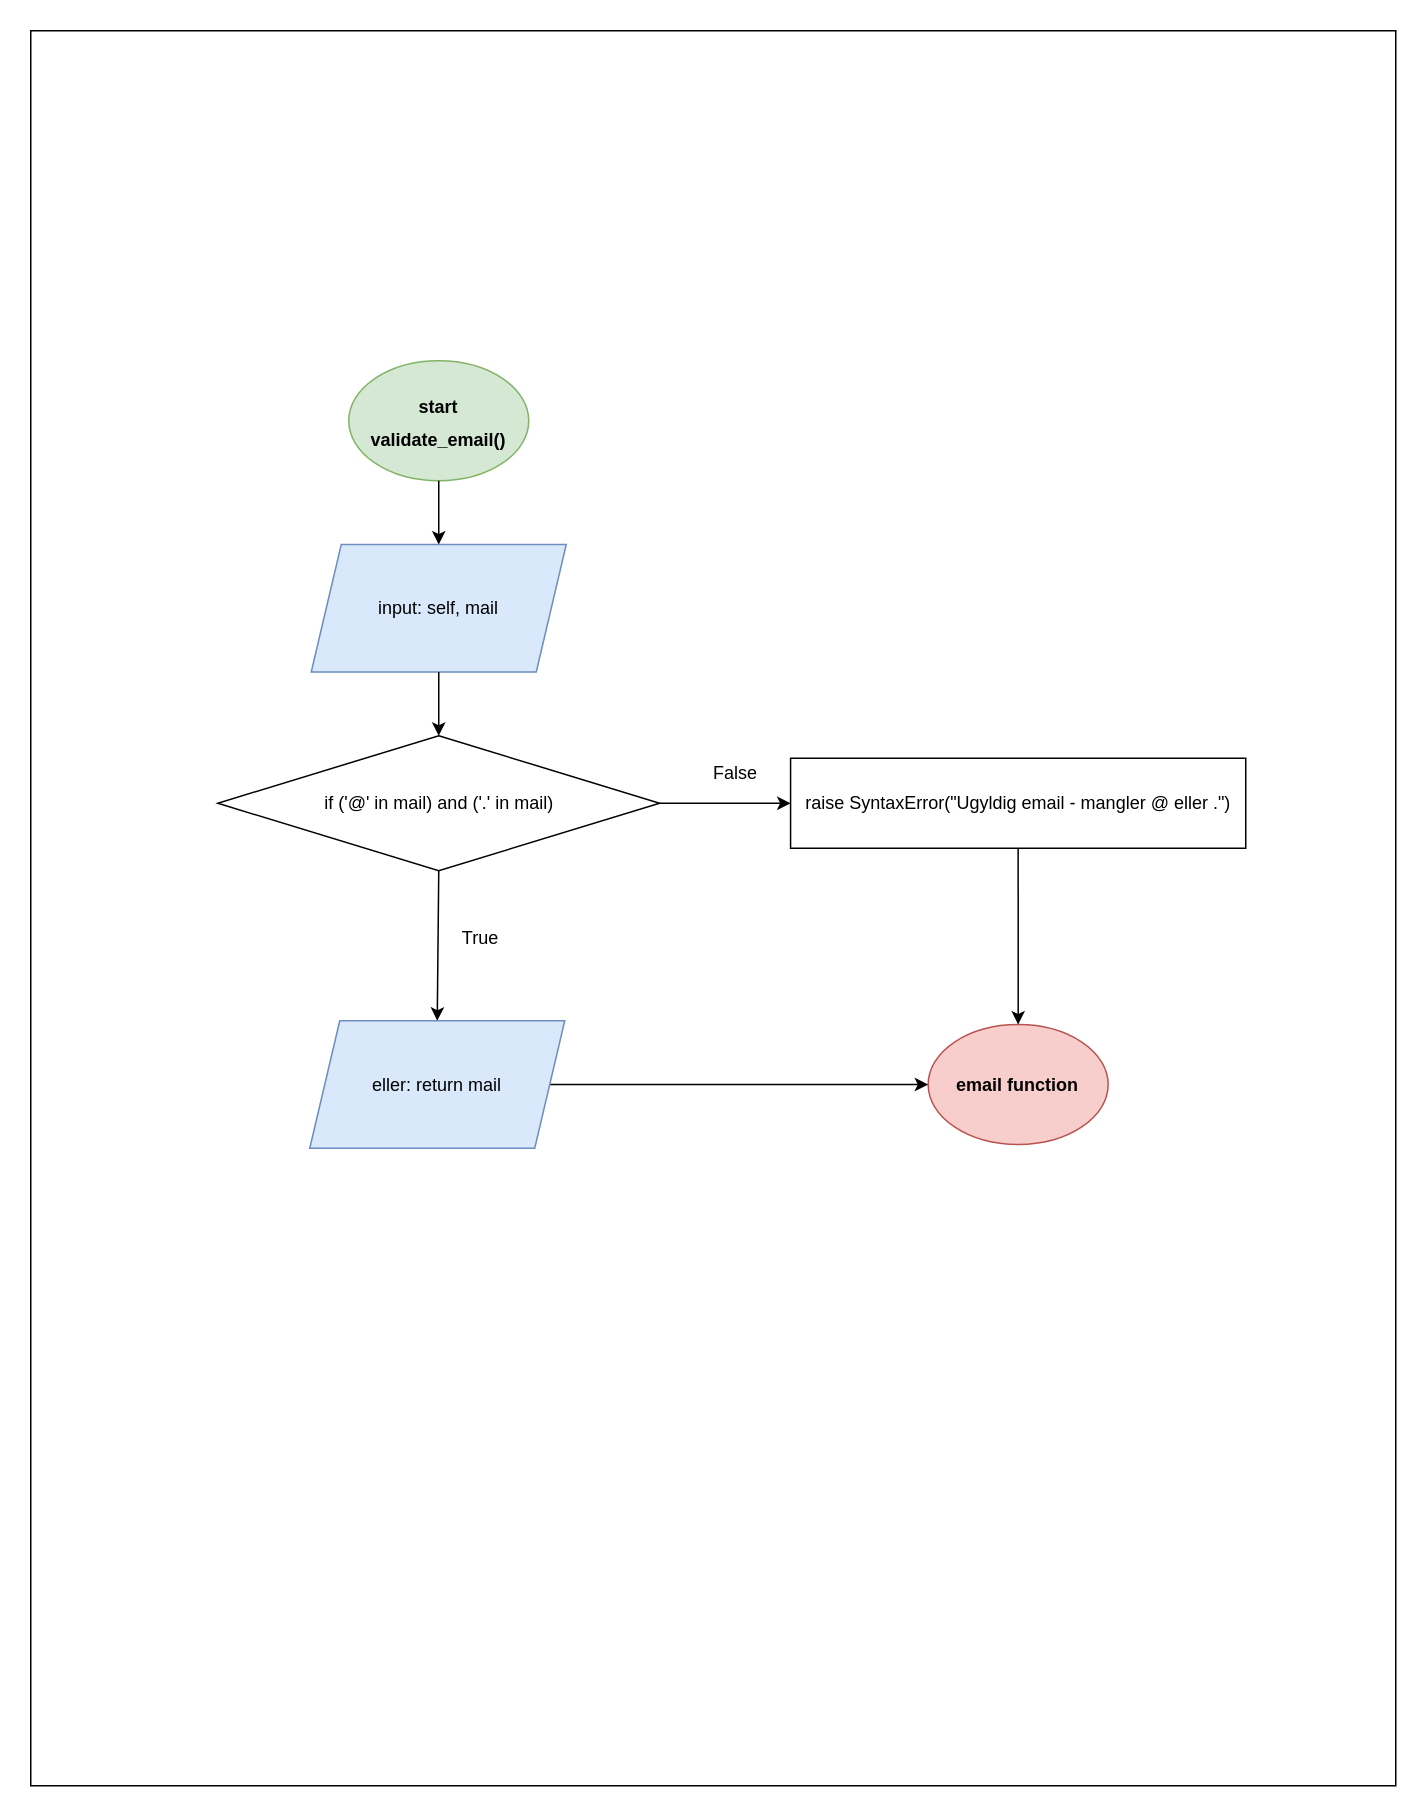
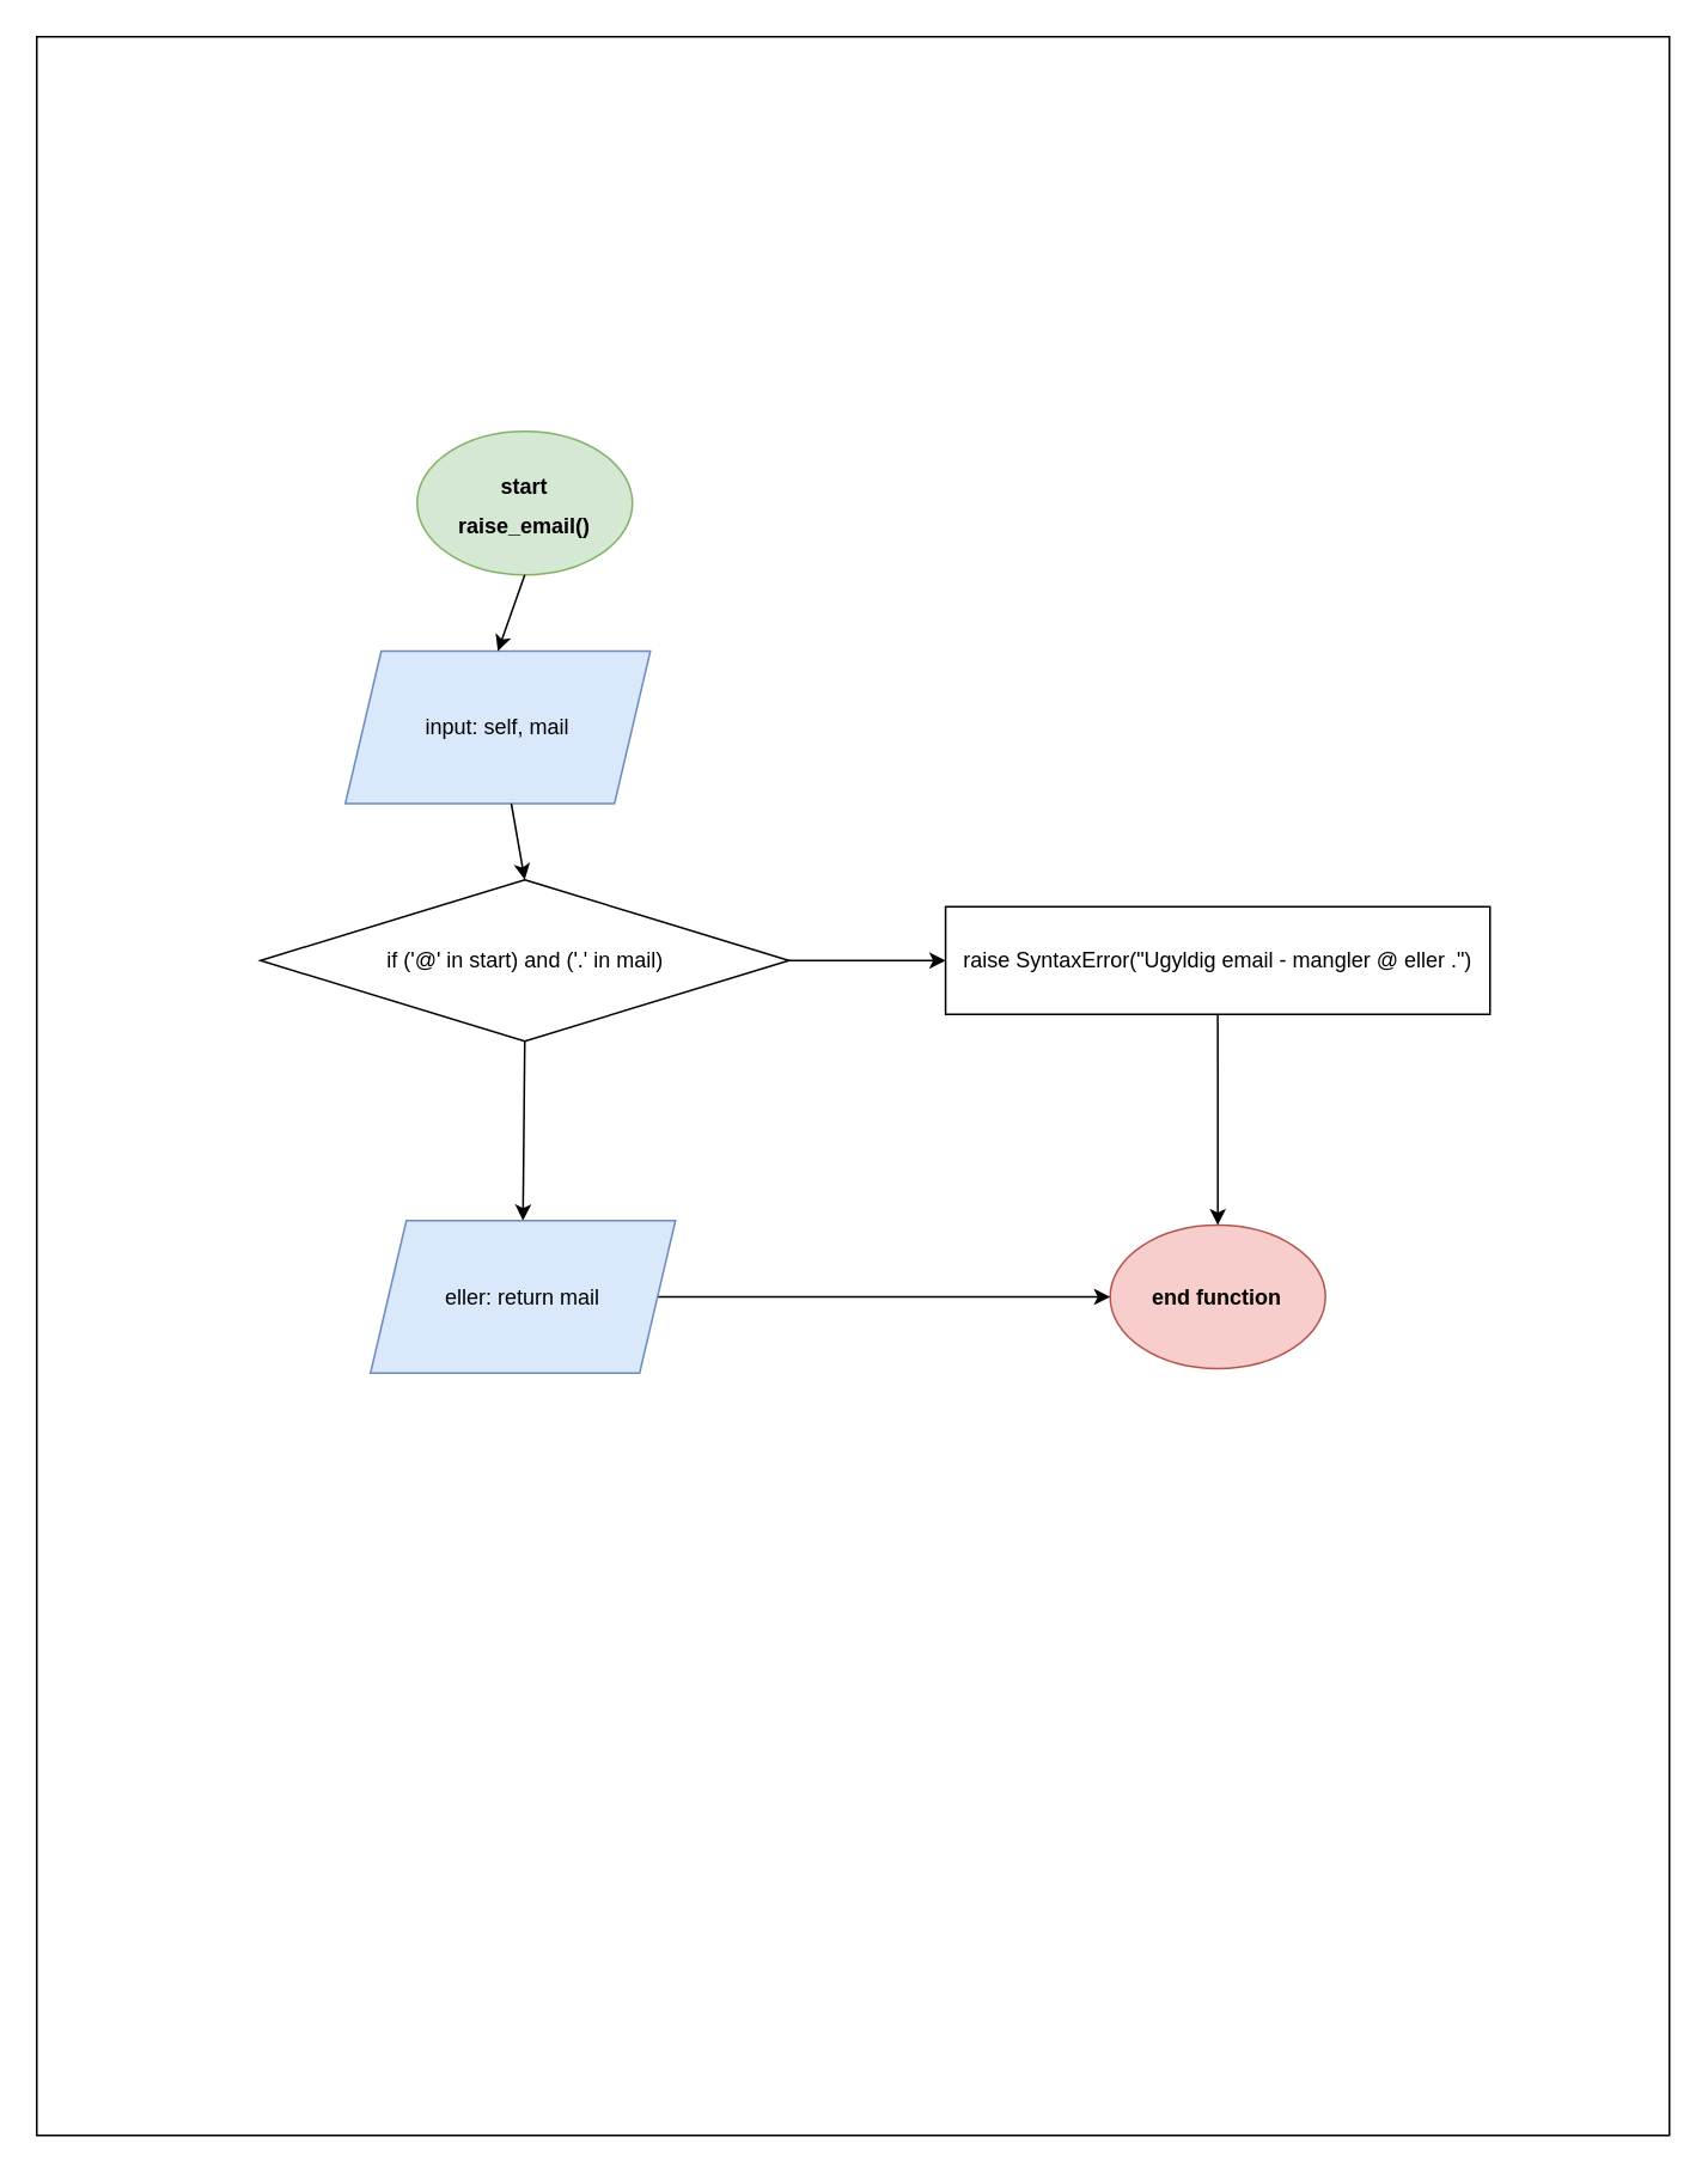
- <mxCell id="3" value="&lt;font style=&quot;font-size: 12px;&quot;&gt;&lt;b&gt;start&lt;br&gt;validate_email()&lt;br&gt;&lt;/b&gt;&lt;/font&gt;" style="ellipse;whiteSpace=wrap;html=1;fontSize=18;fillColor=#d5e8d4;strokeColor=#82b366;" vertex="1" parent="1"><mxGeometry x="232" y="240" width="120" height="80" as="geometry" /></mxCell>
+ <mxCell id="3" value="&lt;font style=&quot;font-size: 12px;&quot;&gt;&lt;b&gt;start&lt;br&gt;raise_email()&lt;br&gt;&lt;/b&gt;&lt;/font&gt;" style="ellipse;whiteSpace=wrap;html=1;fontSize=18;fillColor=#d5e8d4;strokeColor=#82b366;" vertex="1" parent="1"><mxGeometry x="232" y="240" width="120" height="80" as="geometry" /></mxCell>
- <mxCell id="4" value="input: self, mail" style="shape=parallelogram;perimeter=parallelogramPerimeter;whiteSpace=wrap;html=1;fixedSize=1;fontSize=12;fillColor=#dae8fc;strokeColor=#6c8ebf;" vertex="1" parent="1"><mxGeometry x="207" y="362.5" width="170" height="85" as="geometry" /></mxCell>
+ <mxCell id="4" value="input: self, mail" style="shape=parallelogram;perimeter=parallelogramPerimeter;whiteSpace=wrap;html=1;fixedSize=1;fontSize=12;fillColor=#dae8fc;strokeColor=#6c8ebf;" vertex="1" parent="1"><mxGeometry x="192" y="362.5" width="170" height="85" as="geometry" /></mxCell>
- <mxCell id="10" value="False" style="text;html=1;strokeColor=none;fillColor=none;align=center;verticalAlign=middle;whiteSpace=wrap;rounded=0;" vertex="1" parent="1"><mxGeometry x="460" y="500" width="60" height="30" as="geometry" /></mxCell>
- <mxCell id="9" value="if ('@' in mail) and ('.' in mail)" style="rhombus;whiteSpace=wrap;html=1;" vertex="1" parent="1"><mxGeometry x="144.72" y="490" width="294.55" height="90" as="geometry" /></mxCell>
+ <mxCell id="9" value="if ('@' in start) and ('.' in mail)" style="rhombus;whiteSpace=wrap;html=1;" vertex="1" parent="1"><mxGeometry x="144.72" y="490" width="294.55" height="90" as="geometry" /></mxCell>
- <mxCell id="11" value="True" style="text;html=1;strokeColor=none;fillColor=none;align=center;verticalAlign=middle;whiteSpace=wrap;rounded=0;" vertex="1" parent="1"><mxGeometry x="290" y="610" width="60" height="30" as="geometry" /></mxCell>
- <mxCell id="8" value="&lt;b&gt;email function&lt;/b&gt;" style="ellipse;whiteSpace=wrap;html=1;fontSize=12;fillColor=#f8cecc;strokeColor=#b85450;" vertex="1" parent="1"><mxGeometry x="618.28" y="682.5" width="120" height="80" as="geometry" /></mxCell>
+ <mxCell id="8" value="&lt;b&gt;end function&lt;/b&gt;" style="ellipse;whiteSpace=wrap;html=1;fontSize=12;fillColor=#f8cecc;strokeColor=#b85450;" vertex="1" parent="1"><mxGeometry x="618.28" y="682.5" width="120" height="80" as="geometry" /></mxCell>
